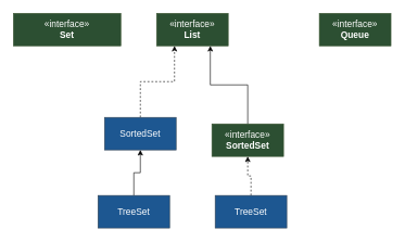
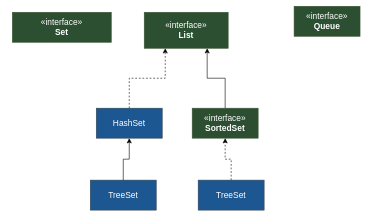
- <mxCell id="3" value="«interface»&lt;br style=&quot;font-size: 14px;&quot;&gt;&lt;b&gt;List&lt;/b&gt;" style="html=1;whiteSpace=wrap;fontSize=14;fillColor=#2C4F32;strokeColor=#3A5431;fontColor=#ffffff;" parent="1" vertex="1"><mxGeometry x="240" y="20" width="110" height="50" as="geometry" /></mxCell>
+ <mxCell id="3" value="«interface»&lt;br style=&quot;font-size: 14px;&quot;&gt;&lt;b&gt;List&lt;/b&gt;" style="html=1;whiteSpace=wrap;fontSize=14;fillColor=#2C4F32;strokeColor=#3A5431;fontColor=#ffffff;" parent="1" vertex="1"><mxGeometry x="240" y="20" width="140" height="60" as="geometry" /></mxCell>
- <mxCell id="4" value="«interface»&lt;br style=&quot;font-size: 14px;&quot;&gt;&lt;b&gt;Queue&lt;/b&gt;" style="html=1;whiteSpace=wrap;fontSize=14;fillColor=#2C4F32;strokeColor=#3A5431;fontColor=#ffffff;" parent="1" vertex="1"><mxGeometry x="490" y="20" width="110" height="50" as="geometry" /></mxCell>
+ <mxCell id="4" value="«interface»&lt;br style=&quot;font-size: 14px;&quot;&gt;&lt;b&gt;Queue&lt;/b&gt;" style="html=1;whiteSpace=wrap;fontSize=14;fillColor=#2C4F32;strokeColor=#3A5431;fontColor=#ffffff;" parent="1" vertex="1"><mxGeometry x="490" y="10" width="110" height="50" as="geometry" /></mxCell>
- <mxCell id="8" value="SortedSet" style="html=1;whiteSpace=wrap;fontSize=14;fillColor=#1D5791;strokeColor=#314354;labelBorderColor=none;fontColor=#ffffff;" parent="1" vertex="1"><mxGeometry x="160" y="180" width="110" height="50" as="geometry" /></mxCell>
+ <mxCell id="8" value="HashSet" style="html=1;whiteSpace=wrap;fontSize=14;fillColor=#1D5791;strokeColor=#314354;labelBorderColor=none;fontColor=#ffffff;" parent="1" vertex="1"><mxGeometry x="160" y="180" width="110" height="50" as="geometry" /></mxCell>
- <mxCell id="6" value="«interface»&lt;br style=&quot;font-size: 14px;&quot;&gt;&lt;b&gt;SortedSet&lt;/b&gt;" style="html=1;whiteSpace=wrap;fontSize=14;fillColor=#2C4F32;strokeColor=#3A5431;fontColor=#ffffff;" parent="1" vertex="1"><mxGeometry x="325" y="190" width="110" height="50" as="geometry" /></mxCell>
+ <mxCell id="6" value="«interface»&lt;br style=&quot;font-size: 14px;&quot;&gt;&lt;b&gt;SortedSet&lt;/b&gt;" style="html=1;whiteSpace=wrap;fontSize=14;fillColor=#2C4F32;strokeColor=#3A5431;fontColor=#ffffff;" parent="1" vertex="1"><mxGeometry x="320" y="180" width="110" height="50" as="geometry" /></mxCell>
